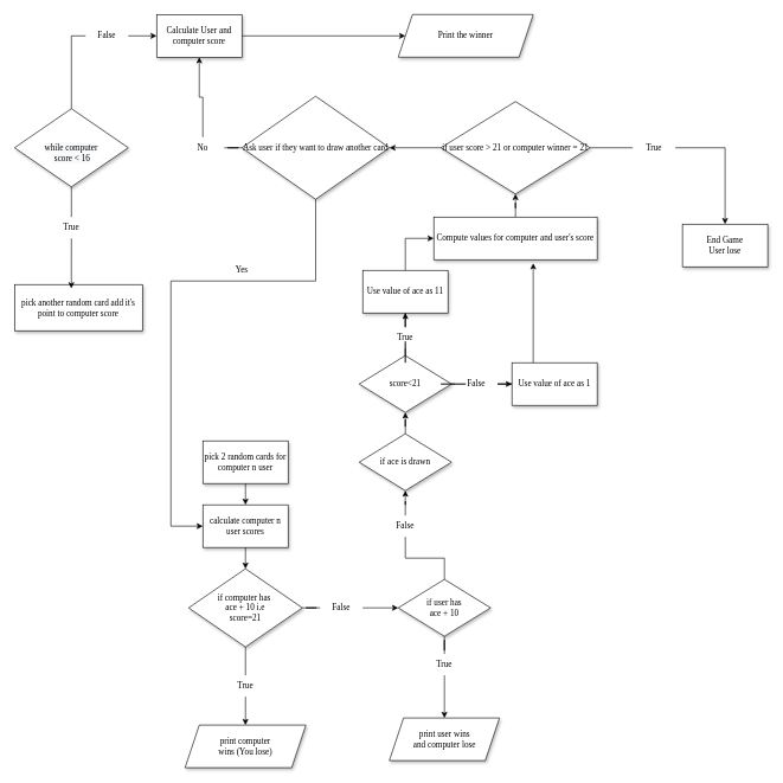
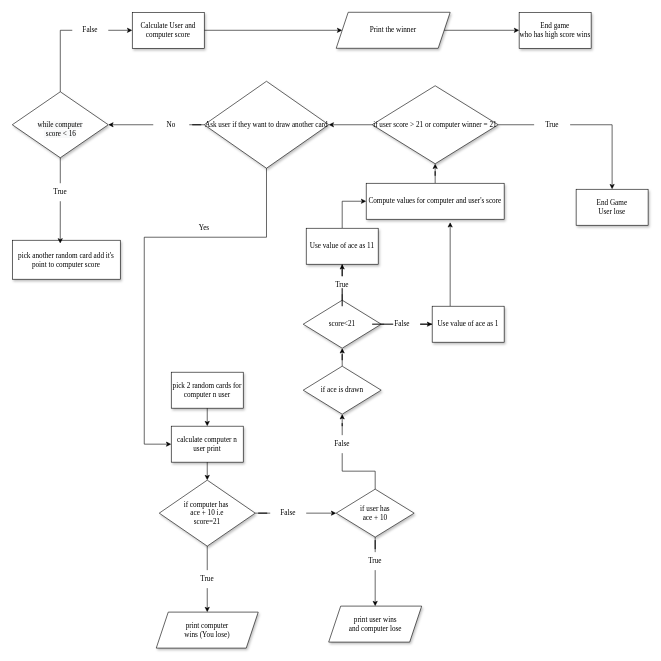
+ <mxCell id="57" value="" style="edgeStyle=orthogonalEdgeStyle;rounded=0;orthogonalLoop=1;jettySize=auto;html=1;fontFamily=Lucida Console;" edge="1" parent="1" source="58" target="59"><mxGeometry relative="1" as="geometry" /></mxCell>
+ <mxCell id="59" value="End game&lt;br&gt;who has high score wins" style="whiteSpace=wrap;html=1;fontFamily=Lucida Console;shadow=1;" vertex="1" parent="1"><mxGeometry x="865" y="20" width="120" height="60" as="geometry" /></mxCell>
- <mxCell id="43" value="" style="edgeStyle=orthogonalEdgeStyle;rounded=0;orthogonalLoop=1;jettySize=auto;html=1;fontFamily=Lucida Console;startArrow=none;" edge="1" parent="1" source="49" target="56"><mxGeometry relative="1" as="geometry" /></mxCell>
+ <mxCell id="43" value="" style="edgeStyle=orthogonalEdgeStyle;rounded=0;orthogonalLoop=1;jettySize=auto;html=1;fontFamily=Lucida Console;startArrow=none;" edge="1" parent="1" source="49" target="48"><mxGeometry relative="1" as="geometry" /></mxCell>
- <mxCell id="11" value="calculate computer n user scores" style="rounded=0;whiteSpace=wrap;html=1;shadow=1;fontFamily=Lucida Console;" vertex="1" parent="1"><mxGeometry x="285" y="710" width="120" height="60" as="geometry" /></mxCell>
+ <mxCell id="11" value="calculate computer n user print" style="rounded=0;whiteSpace=wrap;html=1;shadow=1;fontFamily=Lucida Console;" vertex="1" parent="1"><mxGeometry x="285" y="710" width="120" height="60" as="geometry" /></mxCell>
